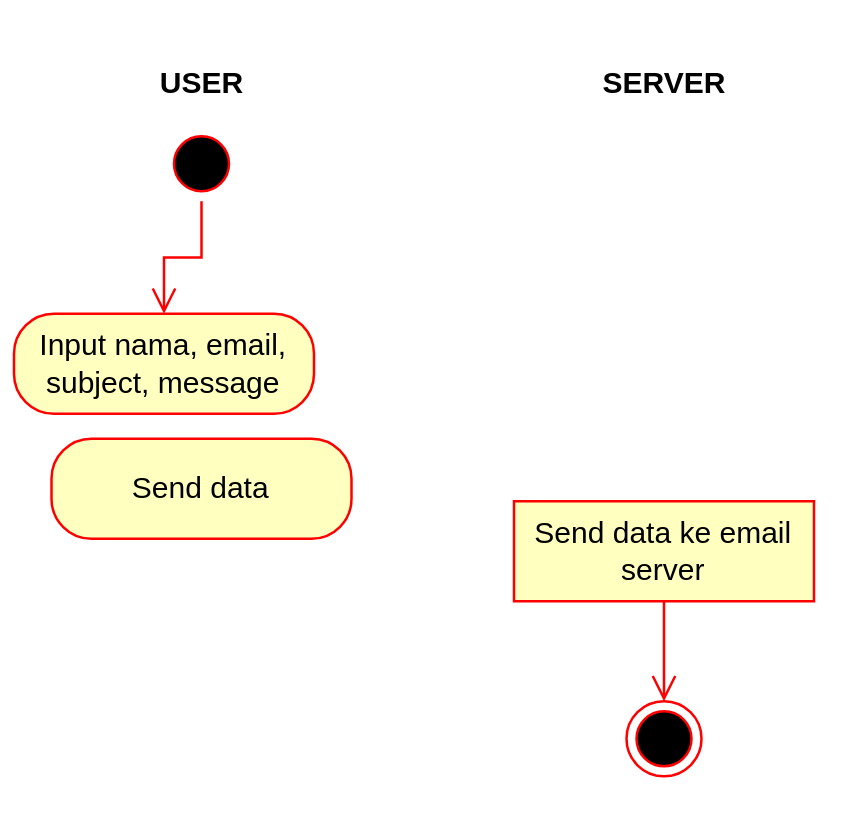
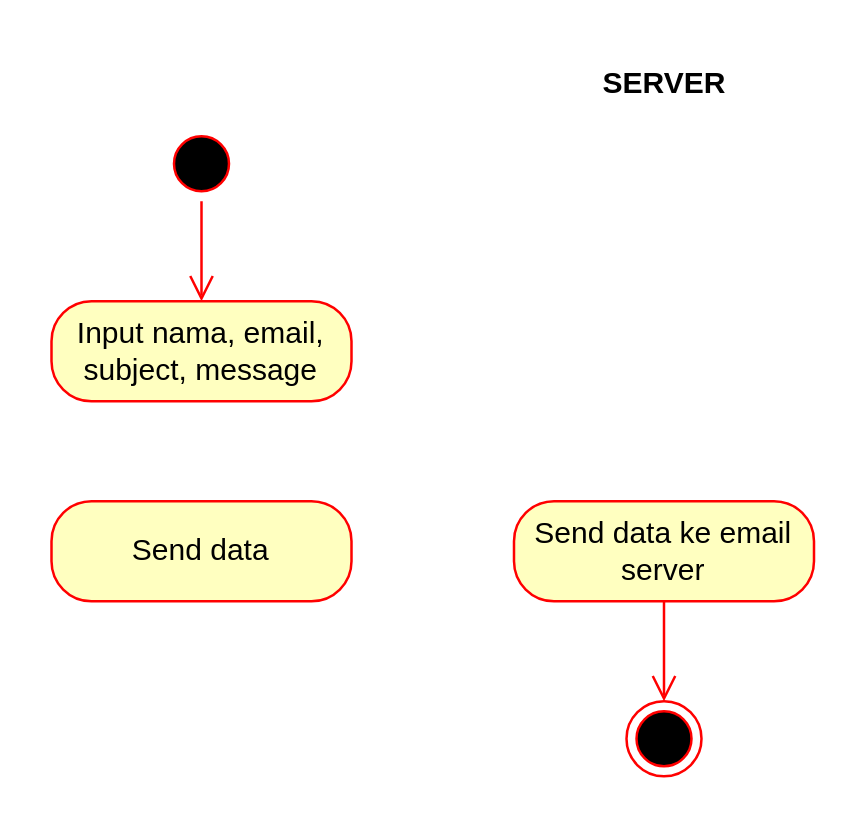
- <mxCell id="4" value="USER" style="text;align=center;fontStyle=1;verticalAlign=middle;spacingLeft=3;spacingRight=3;strokeColor=none;rotatable=0;points=[[0,0.5],[1,0.5]];portConstraint=eastwest;html=1;" vertex="1" parent="1"><mxGeometry x="55" y="20" width="50" height="26" as="geometry" /></mxCell>
- <mxCell id="5" value="Input nama, email, subject, message" style="rounded=1;whiteSpace=wrap;html=1;arcSize=40;fontColor=#000000;fillColor=#ffffc0;strokeColor=#ff0000;" vertex="1" parent="1"><mxGeometry x="5" y="125" width="120" height="40" as="geometry" /></mxCell>
+ <mxCell id="5" value="Input nama, email, subject, message" style="rounded=1;whiteSpace=wrap;html=1;arcSize=40;fontColor=#000000;fillColor=#ffffc0;strokeColor=#ff0000;" vertex="1" parent="1"><mxGeometry x="20" y="120" width="120" height="40" as="geometry" /></mxCell>
- <mxCell id="6" value="Send data" style="rounded=1;whiteSpace=wrap;html=1;arcSize=40;fontColor=#000000;fillColor=#ffffc0;strokeColor=#ff0000;" vertex="1" parent="1"><mxGeometry x="20" y="175" width="120" height="40" as="geometry" /></mxCell>
+ <mxCell id="6" value="Send data" style="rounded=1;whiteSpace=wrap;html=1;arcSize=40;fontColor=#000000;fillColor=#ffffc0;strokeColor=#ff0000;" vertex="1" parent="1"><mxGeometry x="20" y="200" width="120" height="40" as="geometry" /></mxCell>
- <mxCell id="8" value="Send data ke email server" style="whiteSpace=wrap;html=1;arcSize=40;fontColor=#000000;fillColor=#ffffc0;strokeColor=#ff0000;rounded=0;" vertex="1" parent="1"><mxGeometry x="205" y="200" width="120" height="40" as="geometry" /></mxCell>
+ <mxCell id="8" value="Send data ke email server" style="rounded=1;whiteSpace=wrap;html=1;arcSize=40;fontColor=#000000;fillColor=#ffffc0;strokeColor=#ff0000;" vertex="1" parent="1"><mxGeometry x="205" y="200" width="120" height="40" as="geometry" /></mxCell>
